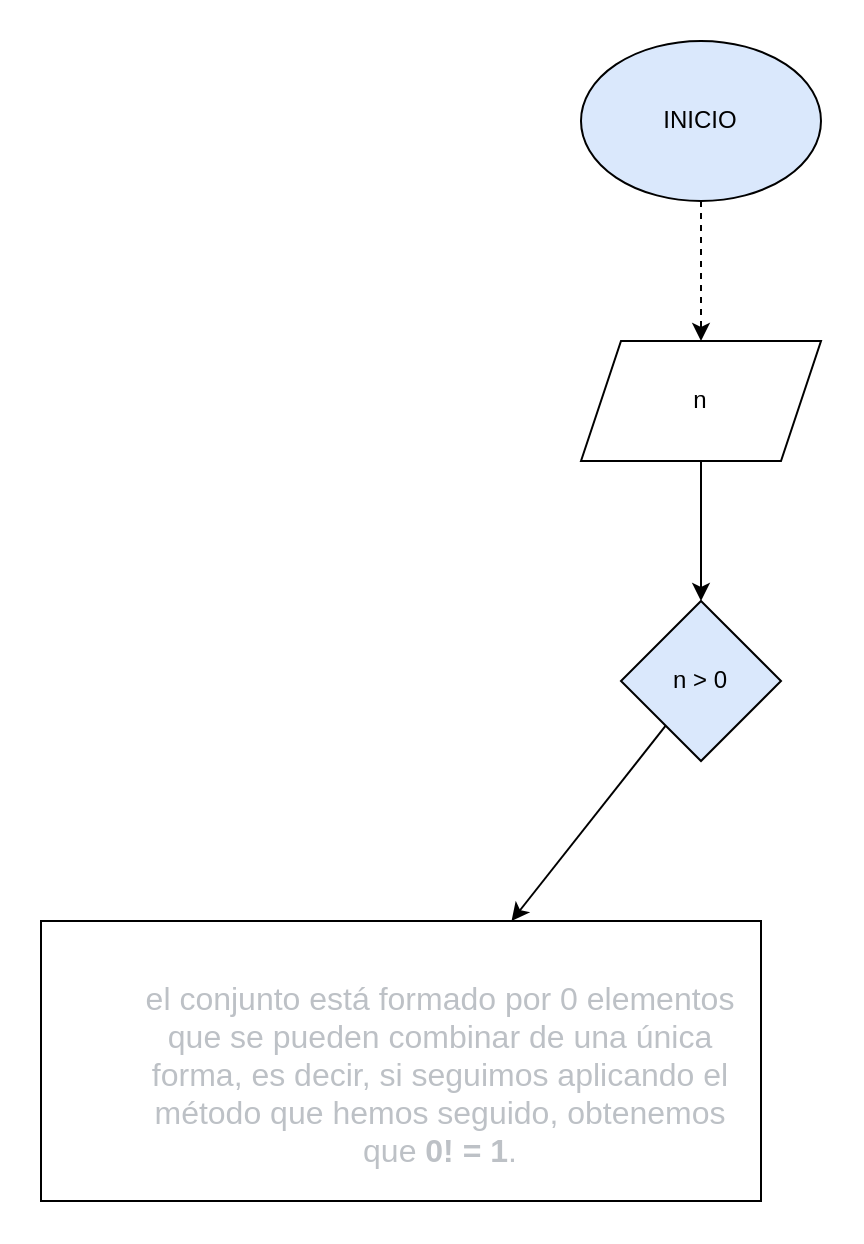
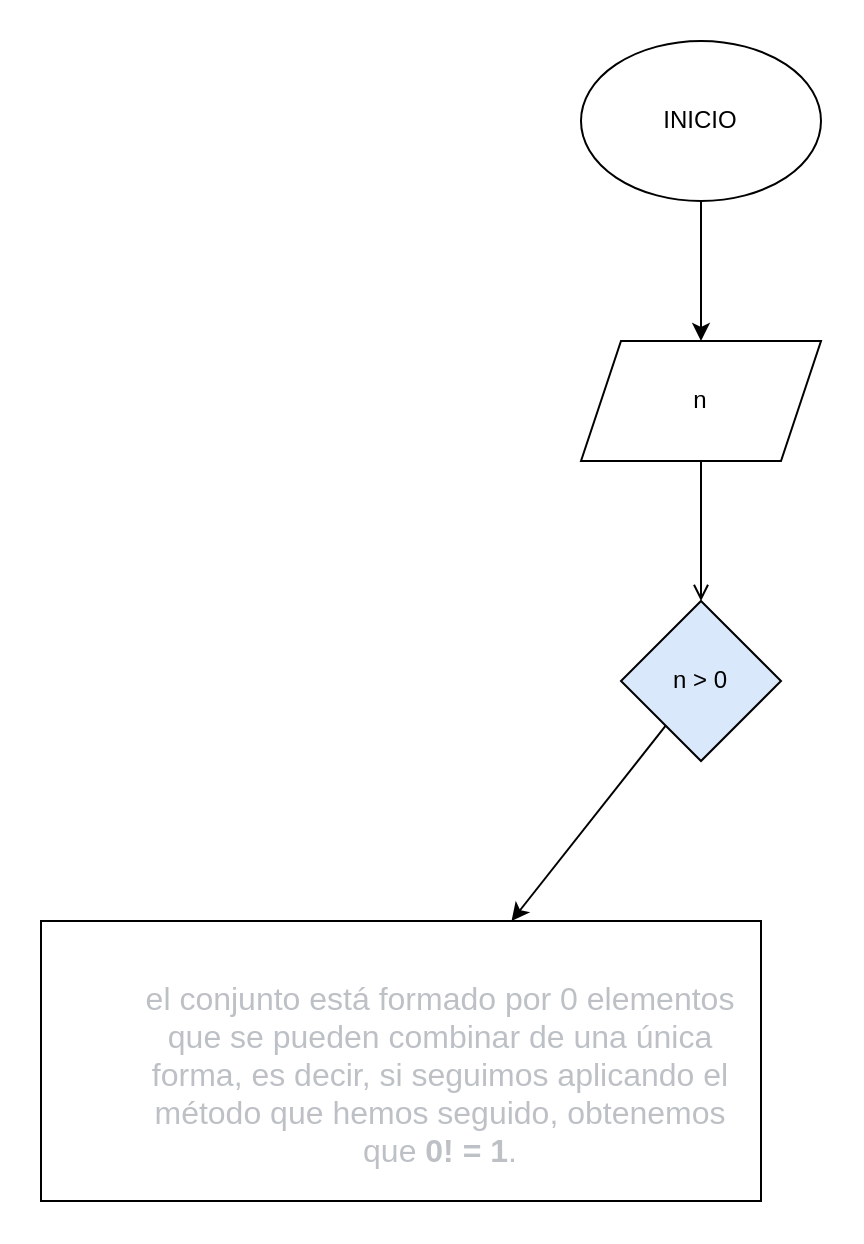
- <mxCell id="3" value="INICIO" style="ellipse;whiteSpace=wrap;html=1;fillColor=#dae8fc;" vertex="1" parent="1"><mxGeometry x="290" width="120" height="80" as="geometry" y="20" /></mxCell>
+ <mxCell id="3" value="INICIO" style="ellipse;whiteSpace=wrap;html=1;" vertex="1" parent="1"><mxGeometry x="290" width="120" height="80" as="geometry" y="20" /></mxCell>
- <mxCell id="2" value="" style="edgeStyle=none;html=1;dashed=1;" edge="1" parent="1" source="3" target="5"><mxGeometry relative="1" as="geometry" /></mxCell>
+ <mxCell id="2" value="" style="edgeStyle=none;html=1;" edge="1" parent="1" source="3" target="5"><mxGeometry relative="1" as="geometry" /></mxCell>
- <mxCell id="4" value="" style="edgeStyle=none;html=1;" edge="1" parent="1" source="5" target="7"><mxGeometry relative="1" as="geometry" /></mxCell>
+ <mxCell id="4" value="" style="edgeStyle=none;html=1;endArrow=open;" edge="1" parent="1" source="5" target="7"><mxGeometry relative="1" as="geometry" /></mxCell>
